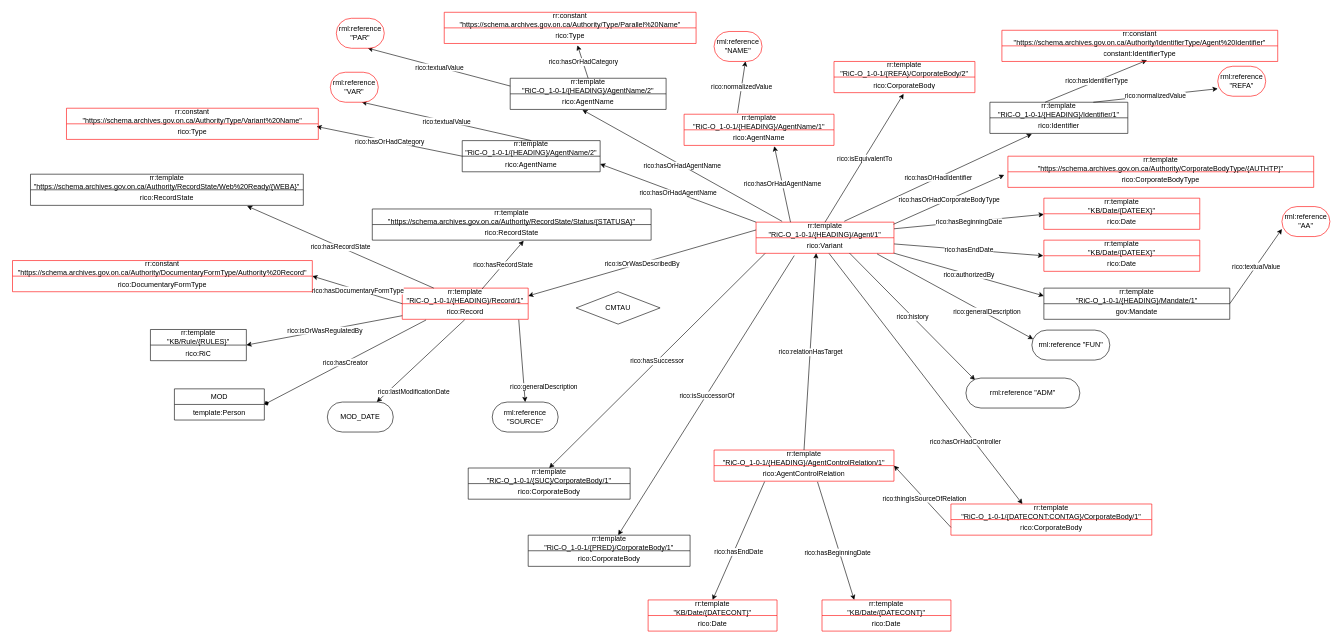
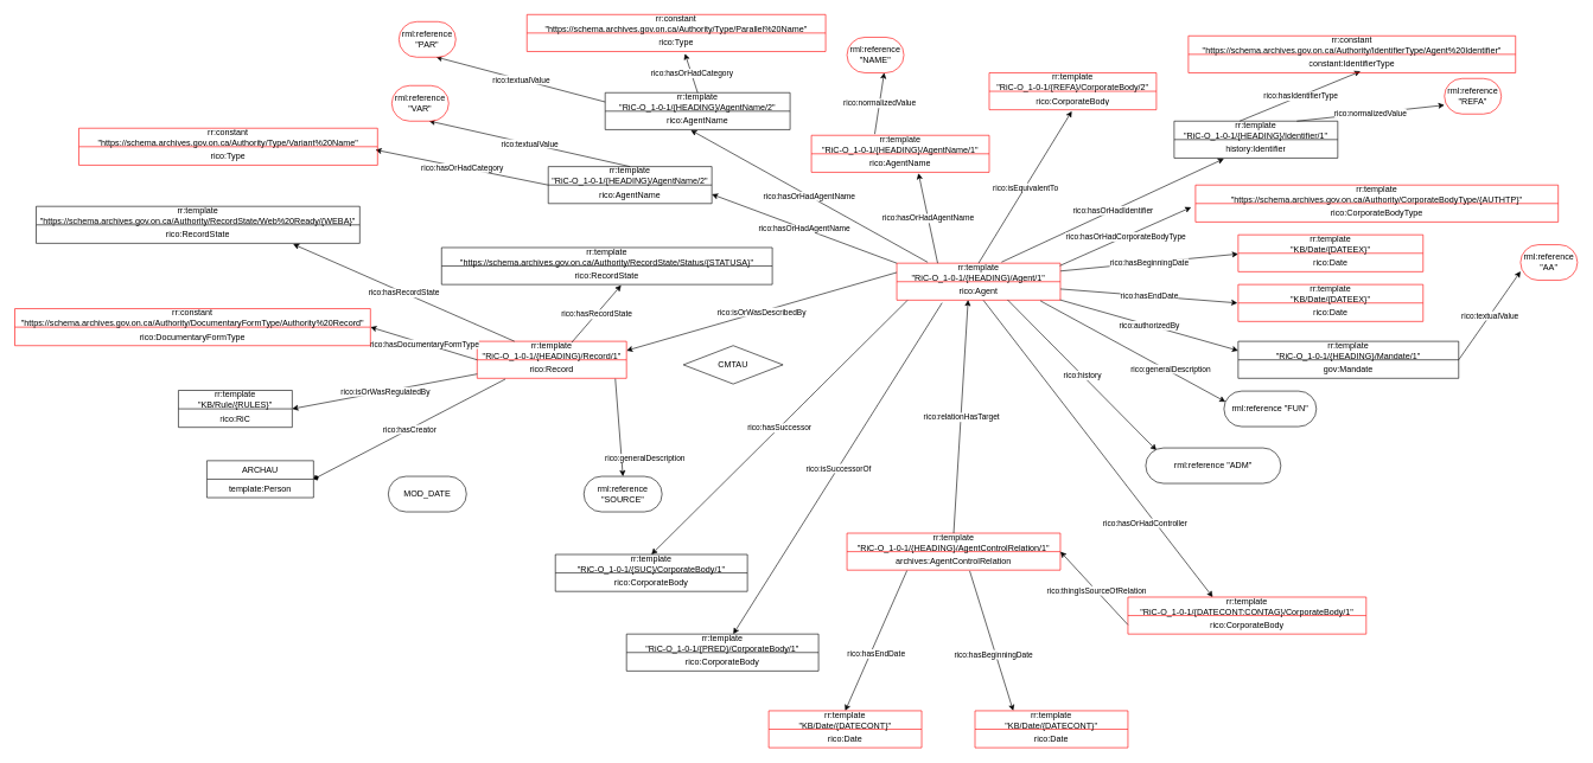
- <mxCell id="8" value="rico:Identifier&lt;div&gt;&lt;br&gt;&lt;/div&gt;" style="text;strokeColor=none;fillColor=none;align=center;verticalAlign=top;spacingLeft=4;spacingRight=4;overflow=hidden;rotatable=0;points=[[0,0.5],[1,0.5]];portConstraint=eastwest;whiteSpace=wrap;html=1;" parent="7" vertex="1"><mxGeometry y="26" width="230" height="26" as="geometry" /></mxCell>
+ <mxCell id="8" value="history:Identifier&lt;div&gt;&lt;br&gt;&lt;/div&gt;" style="text;strokeColor=none;fillColor=none;align=center;verticalAlign=top;spacingLeft=4;spacingRight=4;overflow=hidden;rotatable=0;points=[[0,0.5],[1,0.5]];portConstraint=eastwest;whiteSpace=wrap;html=1;" parent="7" vertex="1"><mxGeometry y="26" width="230" height="26" as="geometry" /></mxCell>
- <mxCell id="3" value="rico:Variant" style="text;strokeColor=none;fillColor=none;align=center;verticalAlign=top;spacingLeft=4;spacingRight=4;overflow=hidden;rotatable=0;points=[[0,0.5],[1,0.5]];portConstraint=eastwest;whiteSpace=wrap;html=1;" parent="2" vertex="1"><mxGeometry y="26" width="230" height="26" as="geometry" /></mxCell>
+ <mxCell id="3" value="rico:Agent" style="text;strokeColor=none;fillColor=none;align=center;verticalAlign=top;spacingLeft=4;spacingRight=4;overflow=hidden;rotatable=0;points=[[0,0.5],[1,0.5]];portConstraint=eastwest;whiteSpace=wrap;html=1;" parent="2" vertex="1"><mxGeometry y="26" width="230" height="26" as="geometry" /></mxCell>
- <mxCell id="73" value="" style="endArrow=classic;html=1;rounded=0;entryX=0.75;entryY=0;entryDx=0;entryDy=0;exitX=0.496;exitY=1.026;exitDx=0;exitDy=0;exitPerimeter=0;" parent="1" source="60" target="75" edge="1"><mxGeometry relative="1" as="geometry"><mxPoint x="820" y="520" as="sourcePoint" /><mxPoint x="840" y="660" as="targetPoint" /></mxGeometry></mxCell>
- <mxCell id="74" value="rico:lastModificationDate" style="edgeLabel;resizable=0;html=1;;align=center;verticalAlign=middle;" parent="73" connectable="0" vertex="1"><mxGeometry relative="1" as="geometry"><mxPoint x="-13" y="51" as="offset" /></mxGeometry></mxCell>
- <mxCell id="71" value="&lt;div&gt;&lt;div&gt;&lt;span style=&quot;background-color: initial;&quot;&gt;MOD&lt;/span&gt;&lt;br&gt;&lt;/div&gt;&lt;/div&gt;" style="swimlane;fontStyle=0;childLayout=stackLayout;horizontal=1;startSize=26;fillColor=none;horizontalStack=0;resizeParent=1;resizeParentMax=0;resizeLast=0;collapsible=1;marginBottom=0;whiteSpace=wrap;html=1;" parent="1" vertex="1"><mxGeometry x="290" y="648" width="150" height="52" as="geometry" /></mxCell>
+ <mxCell id="71" value="&lt;div&gt;&lt;div&gt;&lt;span style=&quot;background-color: initial;&quot;&gt;ARCHAU&lt;/span&gt;&lt;br&gt;&lt;/div&gt;&lt;/div&gt;" style="swimlane;fontStyle=0;childLayout=stackLayout;horizontal=1;startSize=26;fillColor=none;horizontalStack=0;resizeParent=1;resizeParentMax=0;resizeLast=0;collapsible=1;marginBottom=0;whiteSpace=wrap;html=1;" parent="1" vertex="1"><mxGeometry x="290" y="648" width="150" height="52" as="geometry" /></mxCell>
- <mxCell id="77" value="rico:AgentControlRelation" style="text;strokeColor=none;fillColor=none;align=center;verticalAlign=top;spacingLeft=4;spacingRight=4;overflow=hidden;rotatable=0;points=[[0,0.5],[1,0.5]];portConstraint=eastwest;whiteSpace=wrap;html=1;" parent="76" vertex="1"><mxGeometry y="26" width="300" height="26" as="geometry" /></mxCell>
+ <mxCell id="77" value="archives:AgentControlRelation" style="text;strokeColor=none;fillColor=none;align=center;verticalAlign=top;spacingLeft=4;spacingRight=4;overflow=hidden;rotatable=0;points=[[0,0.5],[1,0.5]];portConstraint=eastwest;whiteSpace=wrap;html=1;" parent="76" vertex="1"><mxGeometry y="26" width="300" height="26" as="geometry" /></mxCell>
